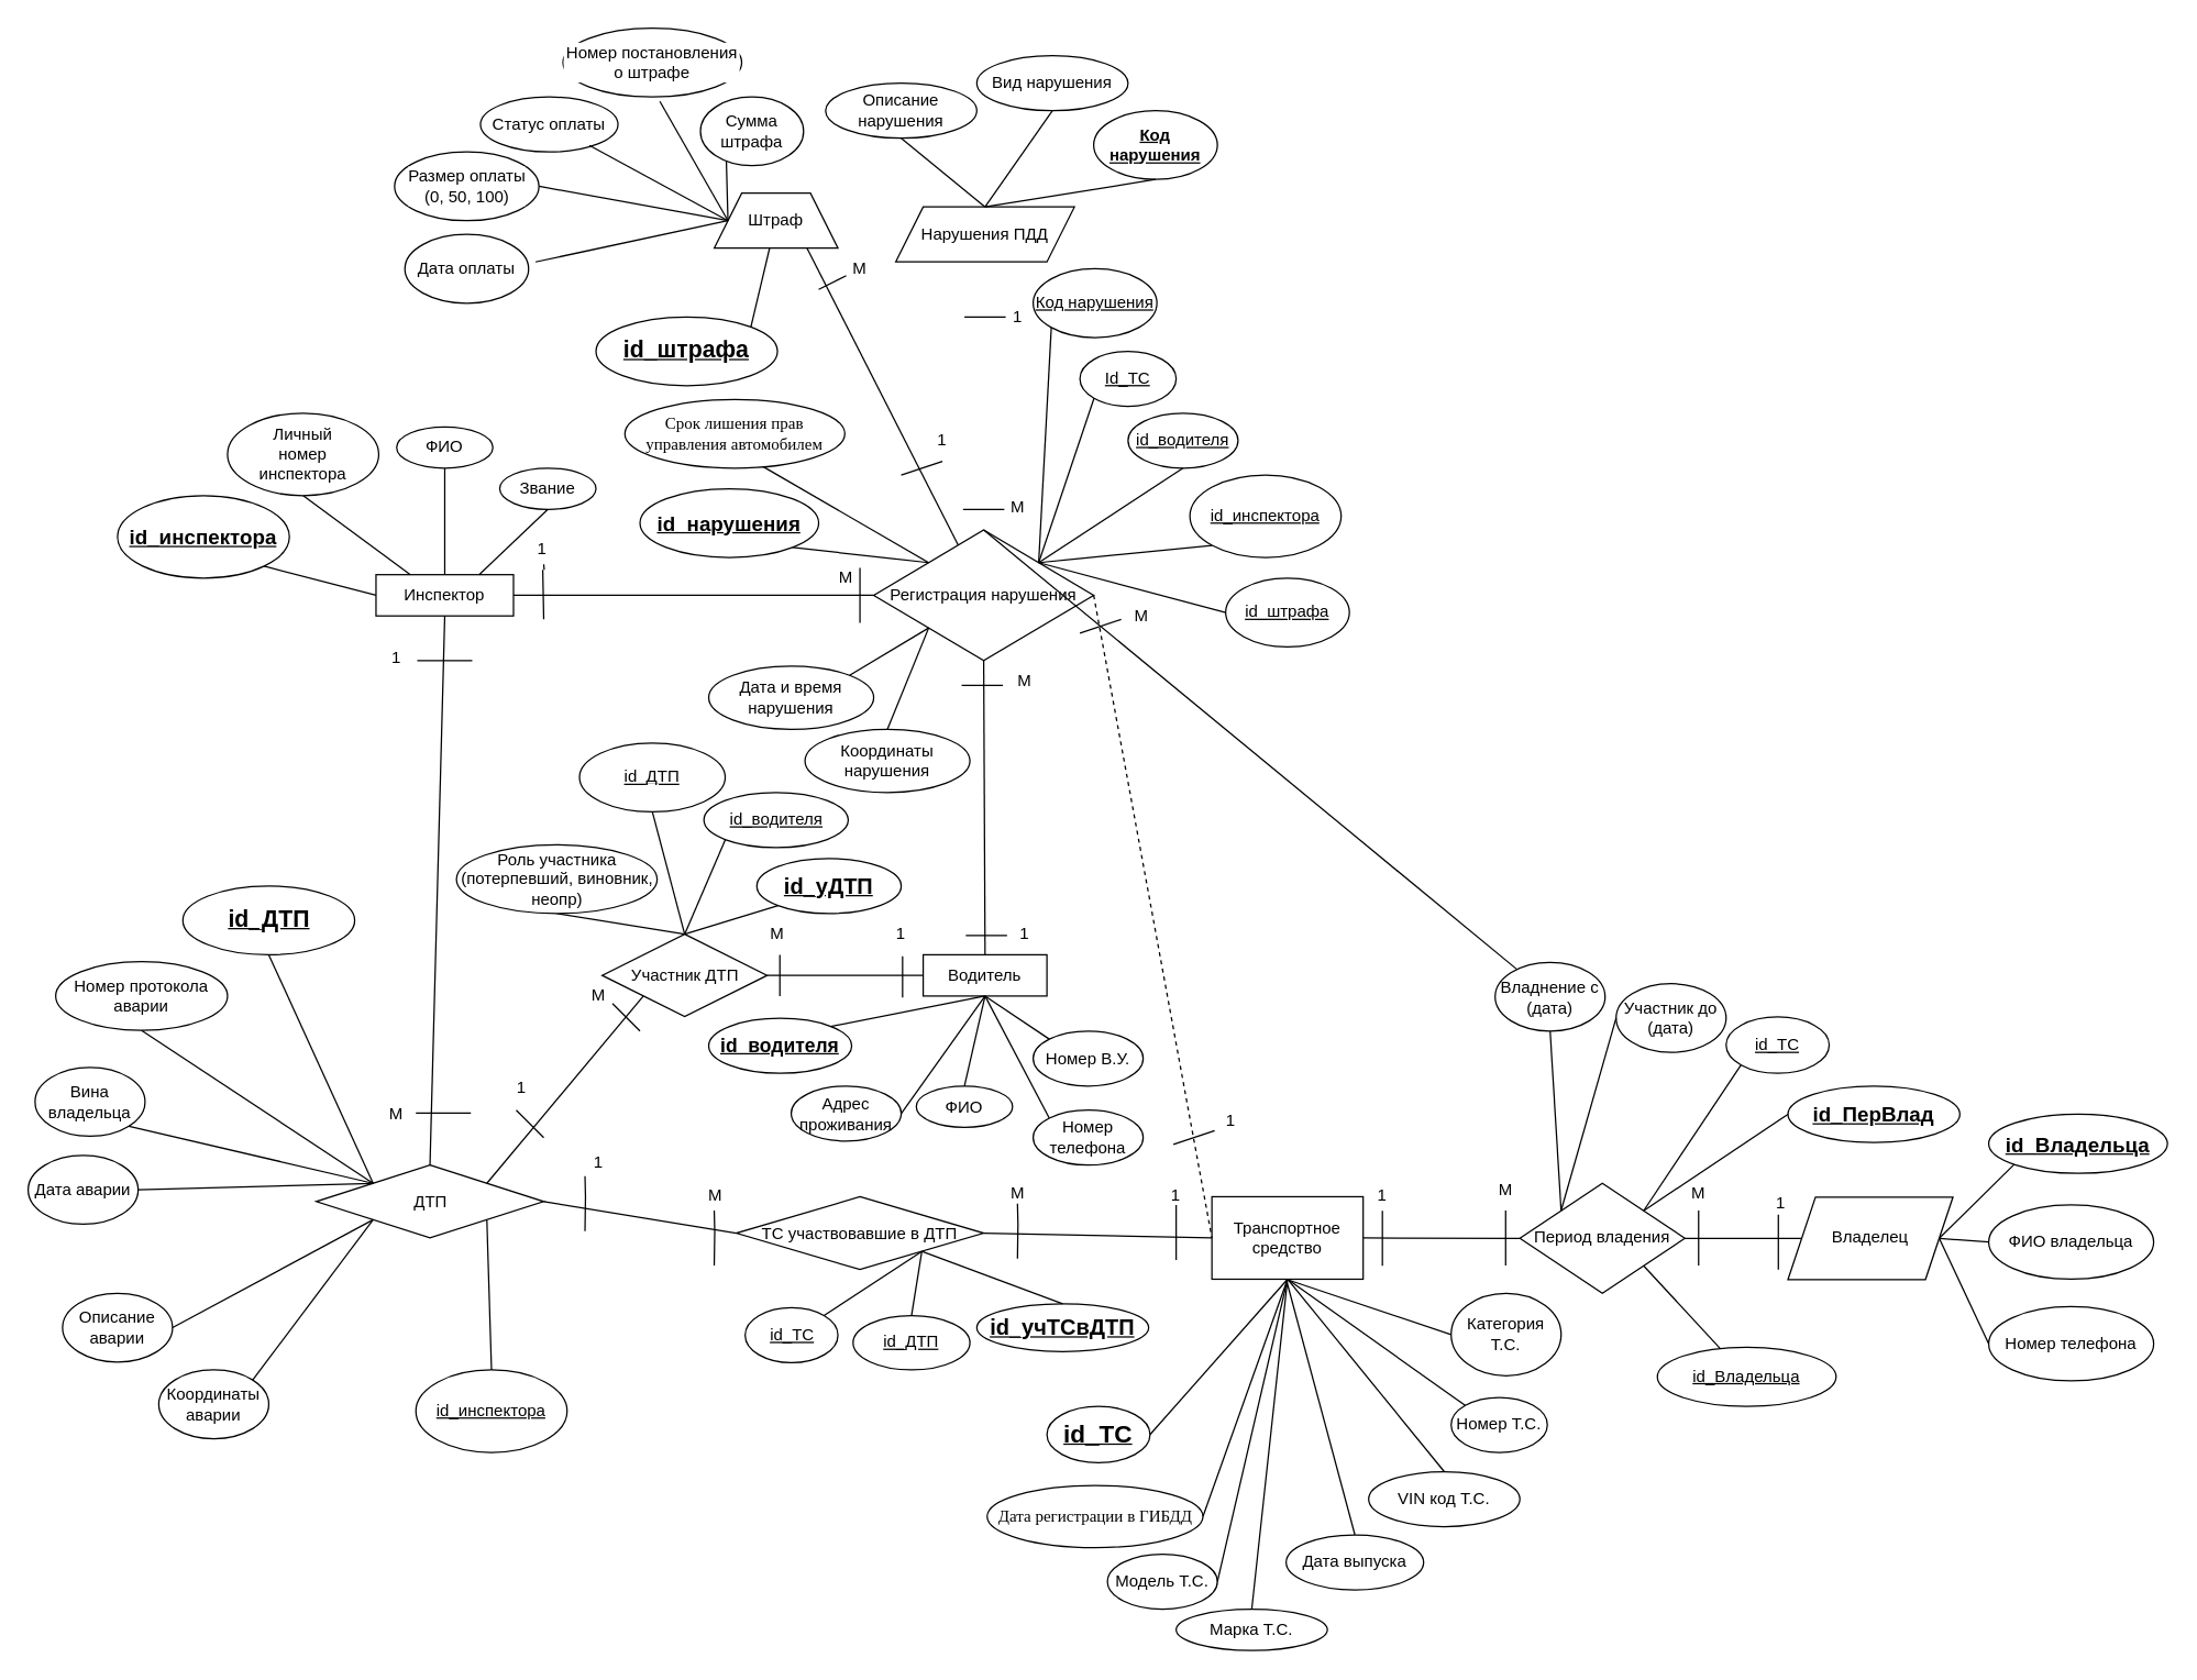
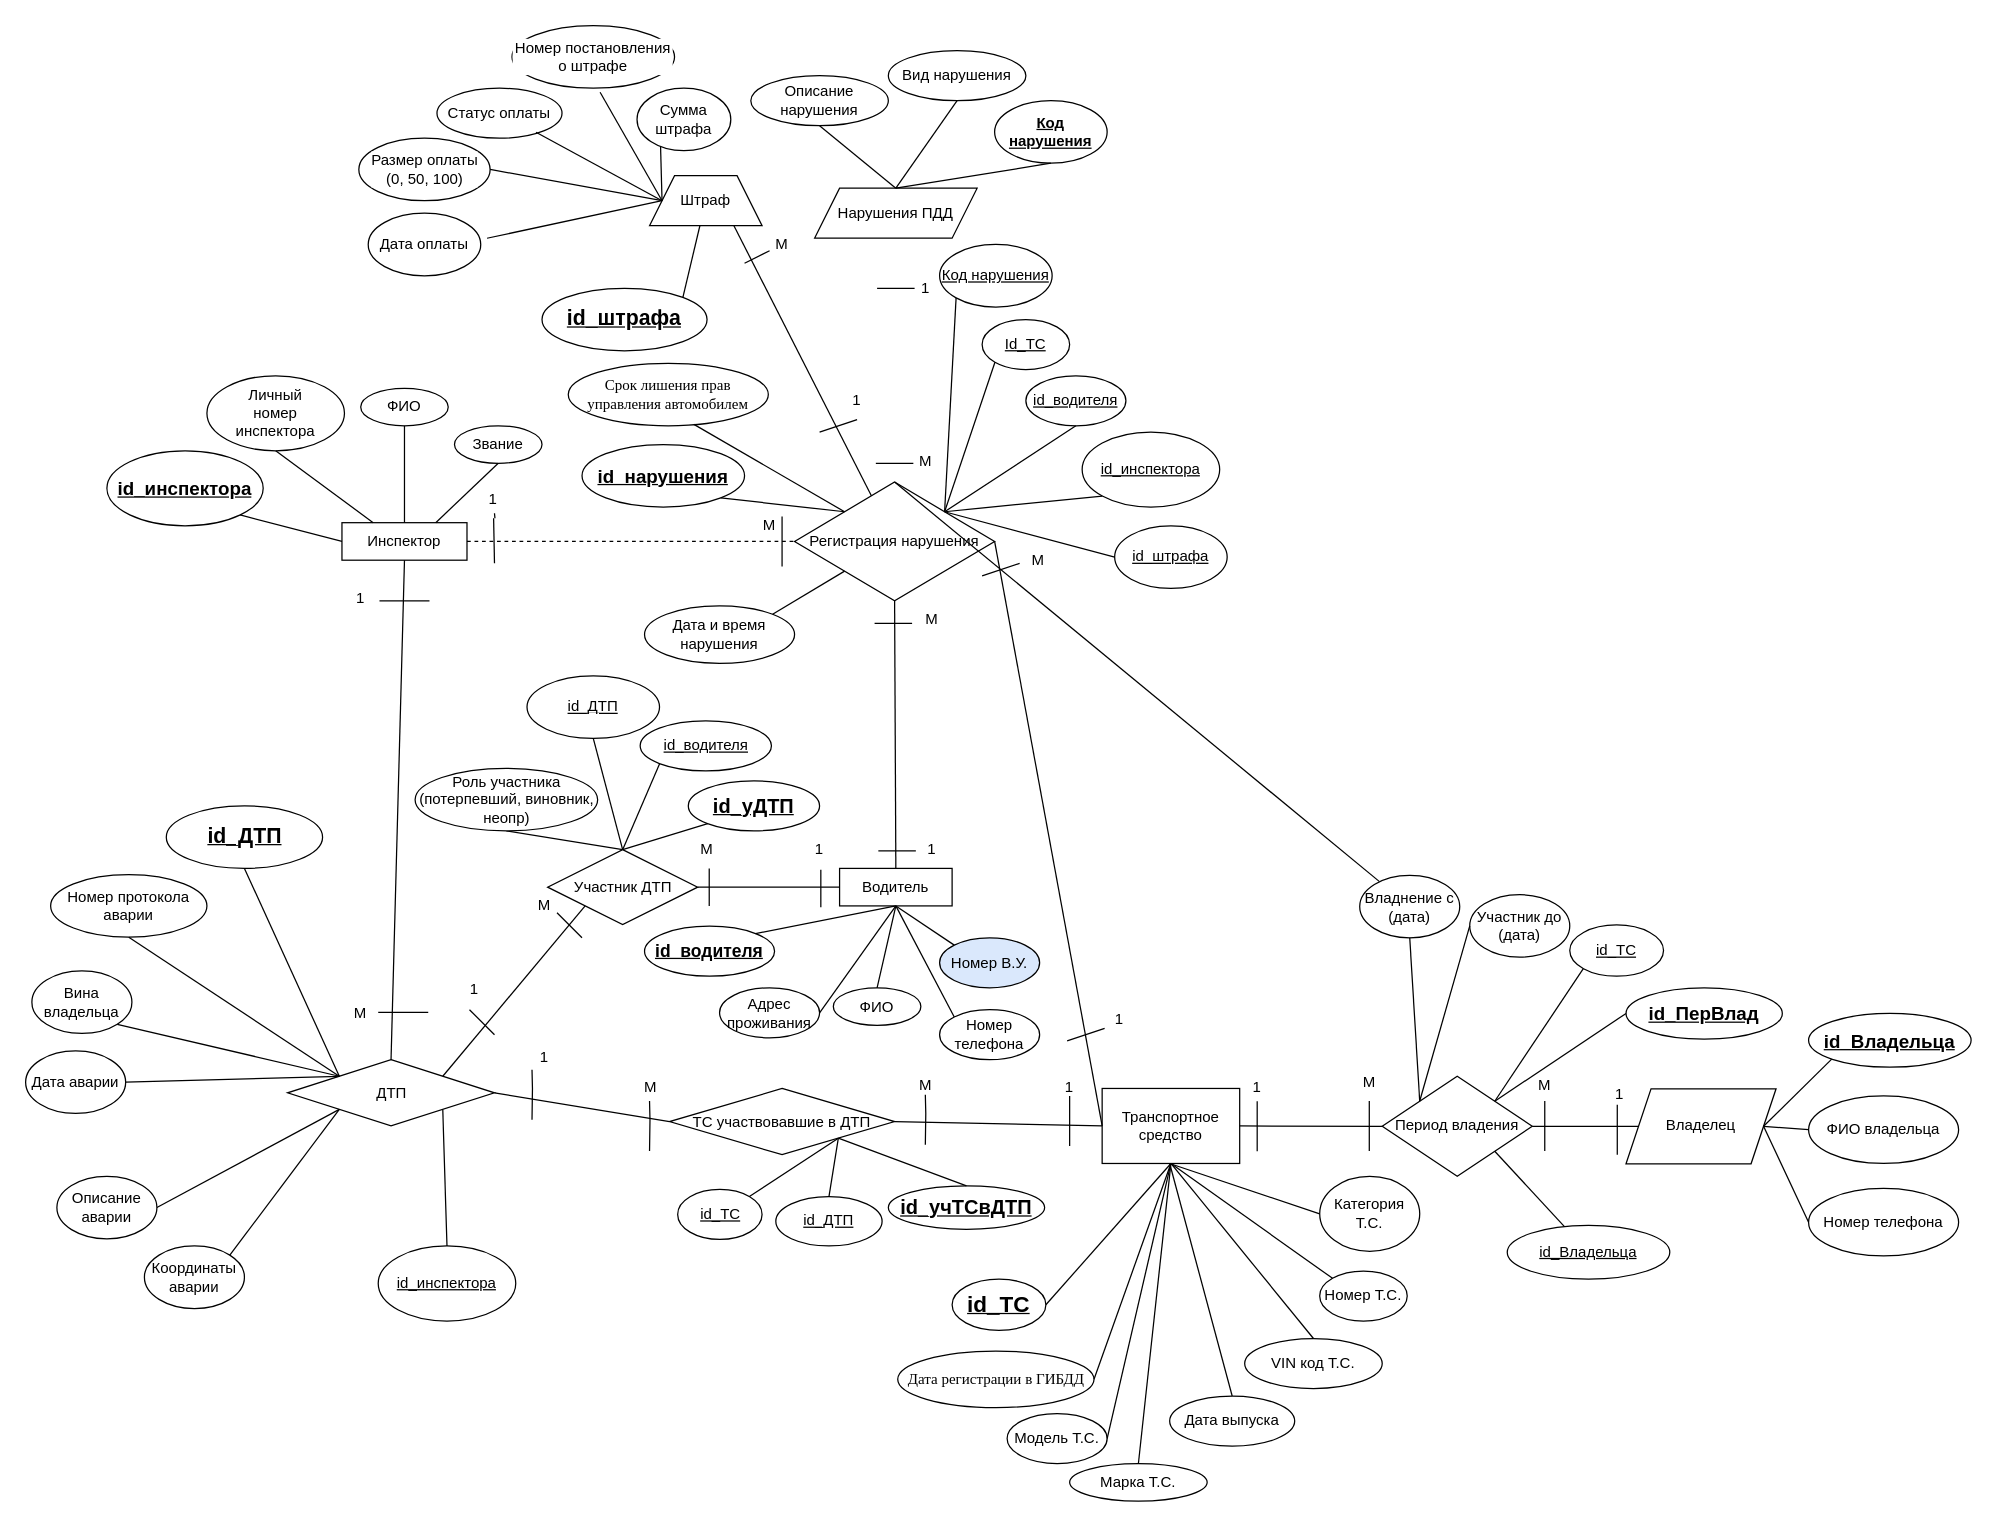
- <mxCell id="51" value="" style="endArrow=none;html=1;rounded=0;exitX=1;exitY=0.5;exitDx=0;exitDy=0;entryX=0;entryY=0.5;entryDx=0;entryDy=0;" parent="1" source="2" target="24" edge="1"><mxGeometry width="50" height="50" relative="1" as="geometry"><mxPoint x="755" y="450" as="sourcePoint" /><mxPoint x="805" y="400" as="targetPoint" /></mxGeometry></mxCell>
+ <mxCell id="51" value="" style="endArrow=none;html=1;rounded=0;exitX=1;exitY=0.5;exitDx=0;exitDy=0;entryX=0;entryY=0.5;entryDx=0;entryDy=0;dashed=1;" parent="1" source="2" target="24" edge="1"><mxGeometry width="50" height="50" relative="1" as="geometry"><mxPoint x="755" y="450" as="sourcePoint" /><mxPoint x="805" y="400" as="targetPoint" /></mxGeometry></mxCell>
- <mxCell id="37" value="" style="endArrow=none;html=1;rounded=0;exitX=0.5;exitY=0;exitDx=0;exitDy=0;entryX=0;entryY=1;entryDx=0;entryDy=0;" parent="1" source="36" target="24" edge="1"><mxGeometry width="50" height="50" relative="1" as="geometry"><mxPoint x="725" y="500" as="sourcePoint" /><mxPoint x="775" y="450" as="targetPoint" /></mxGeometry></mxCell>
- <mxCell id="36" value="Координаты нарушения" style="ellipse;whiteSpace=wrap;html=1;" parent="1" vertex="1"><mxGeometry x="585" y="530" width="120" height="46" as="geometry" /></mxCell>
- <mxCell id="59" value="" style="endArrow=none;html=1;rounded=0;exitX=1;exitY=0.5;exitDx=0;exitDy=0;entryX=0;entryY=0.5;entryDx=0;entryDy=0;dashed=1;" parent="1" source="24" target="15" edge="1"><mxGeometry width="50" height="50" relative="1" as="geometry"><mxPoint x="1055" y="520" as="sourcePoint" /><mxPoint x="1105" y="470" as="targetPoint" /></mxGeometry></mxCell>
+ <mxCell id="59" value="" style="endArrow=none;html=1;rounded=0;exitX=1;exitY=0.5;exitDx=0;exitDy=0;entryX=0;entryY=0.5;entryDx=0;entryDy=0;" parent="1" source="24" target="15" edge="1"><mxGeometry width="50" height="50" relative="1" as="geometry"><mxPoint x="1055" y="520" as="sourcePoint" /><mxPoint x="1105" y="470" as="targetPoint" /></mxGeometry></mxCell>
- <mxCell id="6" value="Номер В.У." style="ellipse;whiteSpace=wrap;html=1;fontStyle=0" parent="1" vertex="1"><mxGeometry x="751" y="749.5" width="80" height="40" as="geometry" /></mxCell>
+ <mxCell id="6" value="Номер В.У." style="ellipse;whiteSpace=wrap;html=1;fontStyle=0;fillColor=#dae8fc;" parent="1" vertex="1"><mxGeometry x="751" y="749.5" width="80" height="40" as="geometry" /></mxCell>
